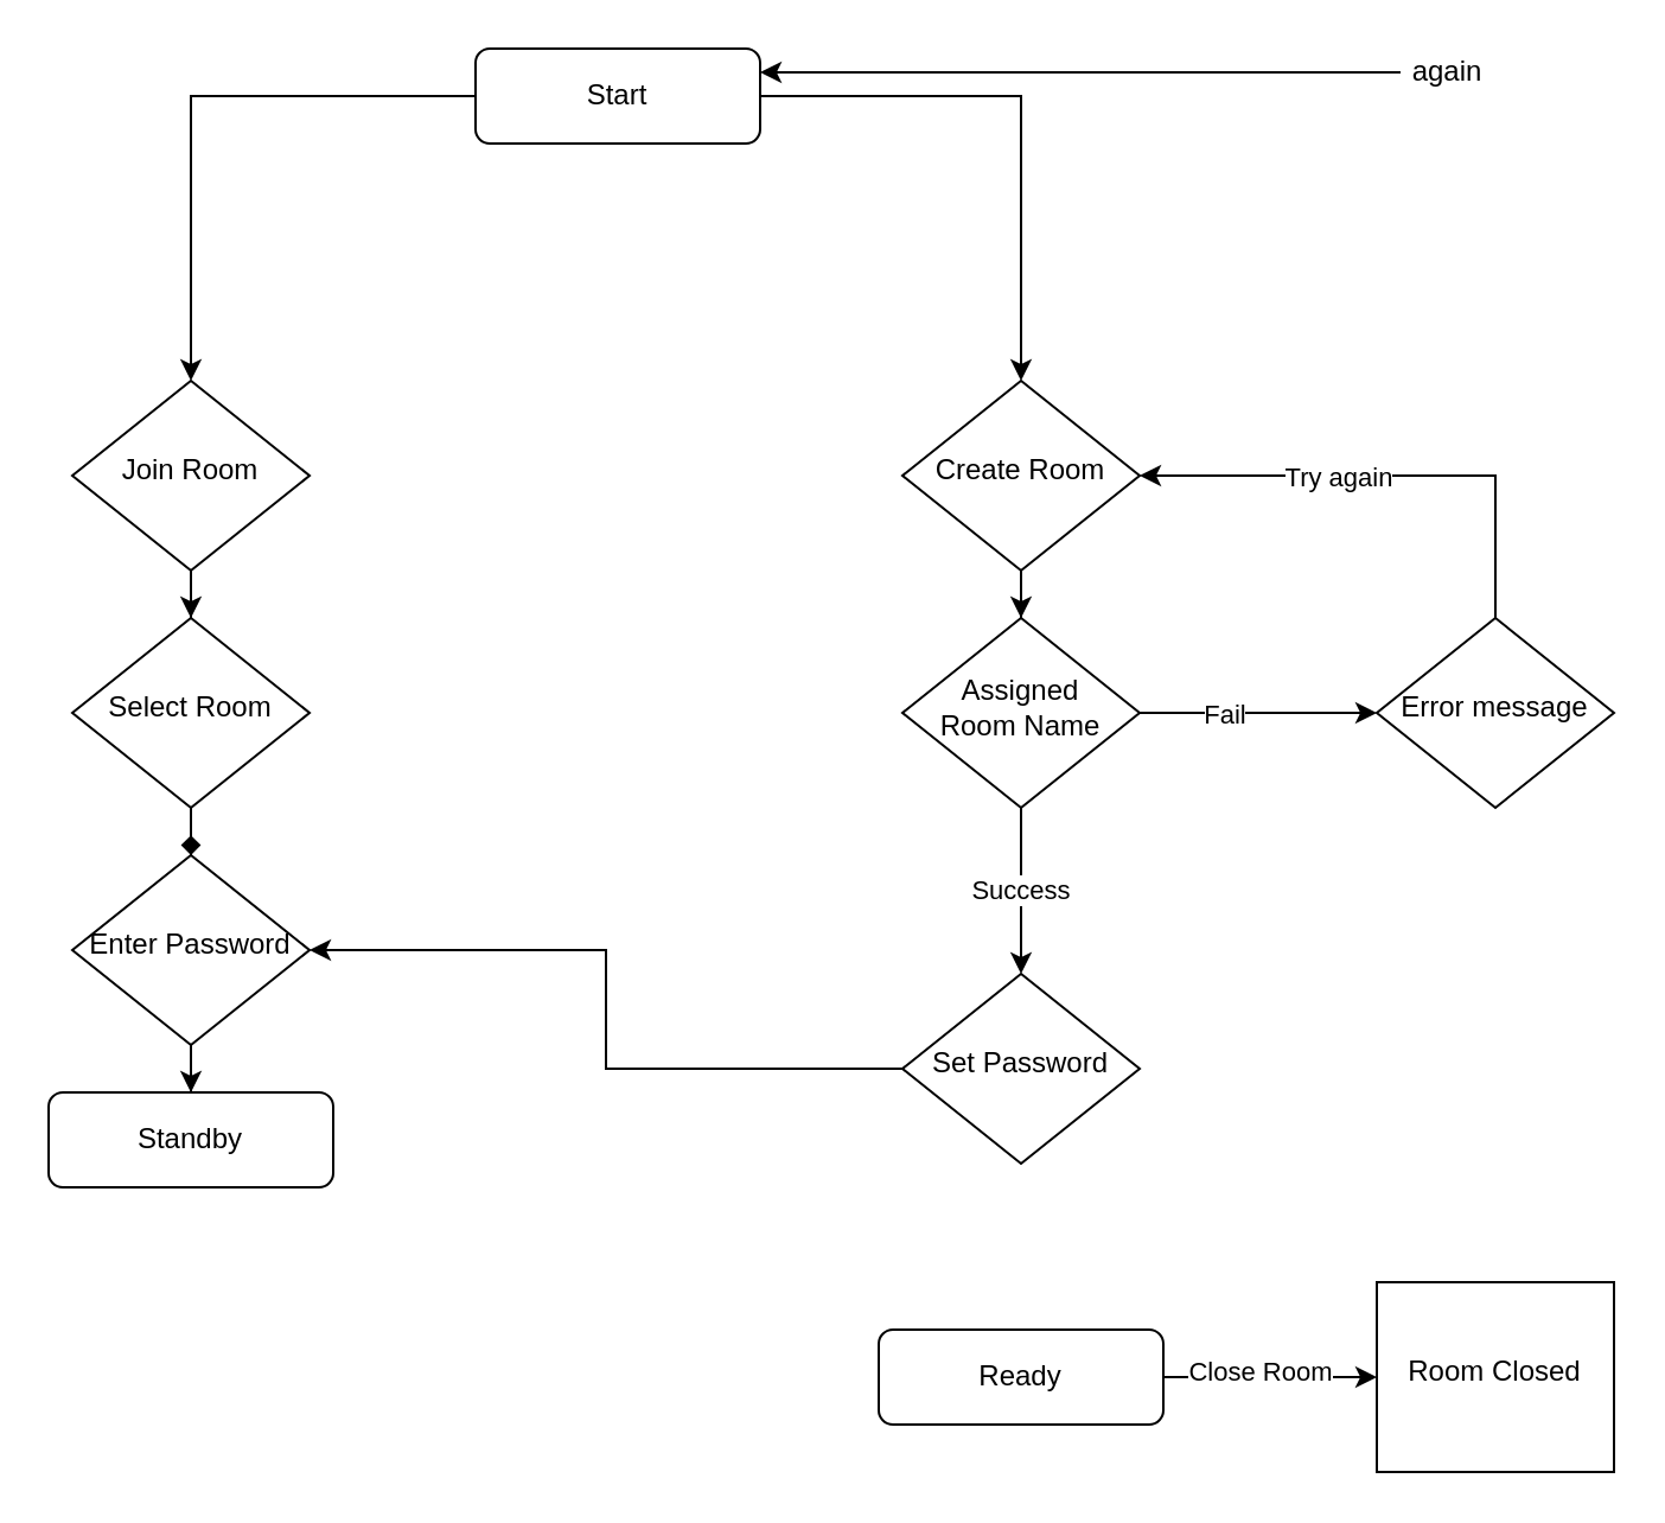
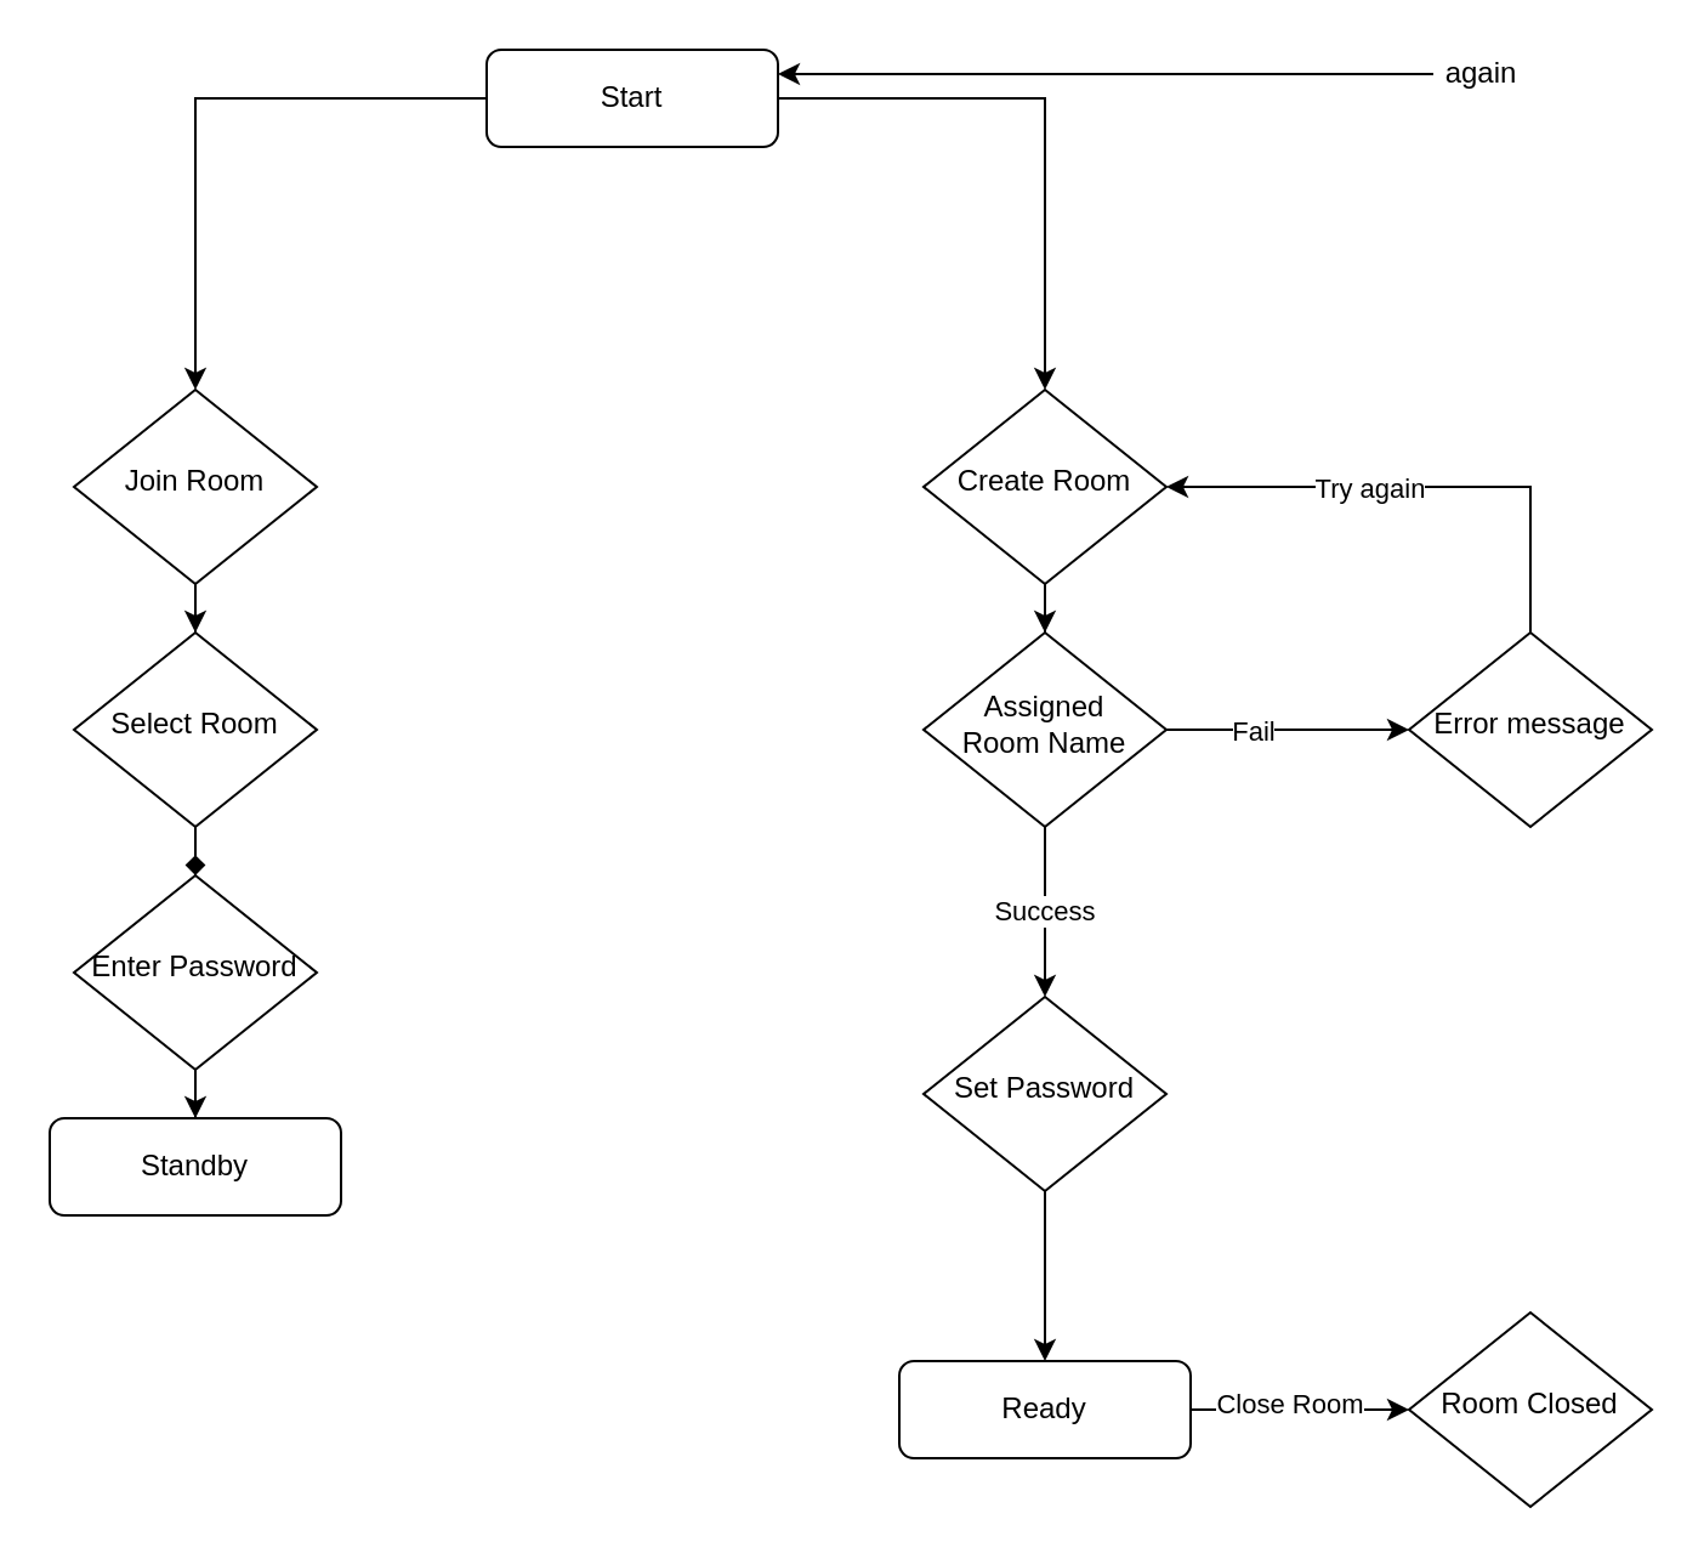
- <mxCell id="18" style="edgeStyle=orthogonalEdgeStyle;rounded=0;orthogonalLoop=1;jettySize=auto;html=1;" parent="1" source="19" target="12" edge="1"><mxGeometry relative="1" as="geometry" /></mxCell>
+ <mxCell id="18" style="edgeStyle=orthogonalEdgeStyle;rounded=0;orthogonalLoop=1;jettySize=auto;html=1;entryX=0.5;entryY=0;entryDx=0;entryDy=0;" parent="1" source="19" target="22" edge="1"><mxGeometry relative="1" as="geometry" /></mxCell>
- <mxCell id="28" value="Room Closed" style="whiteSpace=wrap;html=1;shadow=0;fontFamily=Helvetica;fontSize=12;align=center;strokeWidth=1;spacing=6;spacingTop=-4;rounded=0;" parent="1" vertex="1"><mxGeometry x="580" y="540" width="100" height="80" as="geometry" /></mxCell>
+ <mxCell id="28" value="Room Closed" style="rhombus;whiteSpace=wrap;html=1;shadow=0;fontFamily=Helvetica;fontSize=12;align=center;strokeWidth=1;spacing=6;spacingTop=-4;" parent="1" vertex="1"><mxGeometry x="580" y="540" width="100" height="80" as="geometry" /></mxCell>
